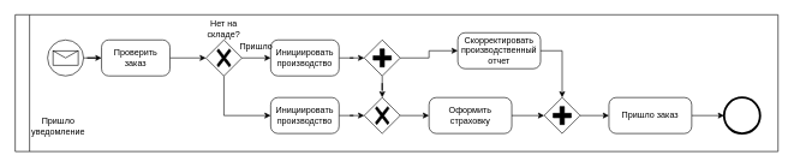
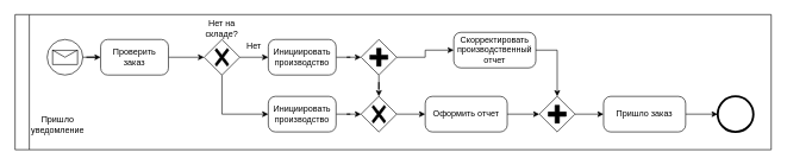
- <mxCell id="16" value="Пришло" style="text;html=1;align=center;verticalAlign=middle;whiteSpace=wrap;rounded=0;" vertex="1" parent="2"><mxGeometry x="305" y="30" width="60" height="30" as="geometry" /></mxCell>
+ <mxCell id="16" value="Нет" style="text;html=1;align=center;verticalAlign=middle;whiteSpace=wrap;rounded=0;" vertex="1" parent="2"><mxGeometry x="305" y="30" width="60" height="30" as="geometry" /></mxCell>
- <mxCell id="23" value="Оформить страховку" style="points=[[0.25,0,0],[0.5,0,0],[0.75,0,0],[1,0.25,0],[1,0.5,0],[1,0.75,0],[0.75,1,0],[0.5,1,0],[0.25,1,0],[0,0.75,0],[0,0.5,0],[0,0.25,0]];shape=mxgraph.bpmn.task;whiteSpace=wrap;rectStyle=rounded;size=10;html=1;container=1;expand=0;collapsible=0;taskMarker=abstract;" vertex="1" parent="2"><mxGeometry x="575" y="115" width="115" height="50" as="geometry" /></mxCell>
+ <mxCell id="23" value="Оформить отчет" style="points=[[0.25,0,0],[0.5,0,0],[0.75,0,0],[1,0.25,0],[1,0.5,0],[1,0.75,0],[0.75,1,0],[0.5,1,0],[0.25,1,0],[0,0.75,0],[0,0.5,0],[0,0.25,0]];shape=mxgraph.bpmn.task;whiteSpace=wrap;rectStyle=rounded;size=10;html=1;container=1;expand=0;collapsible=0;taskMarker=abstract;" vertex="1" parent="2"><mxGeometry x="575" y="115" width="115" height="50" as="geometry" /></mxCell>
